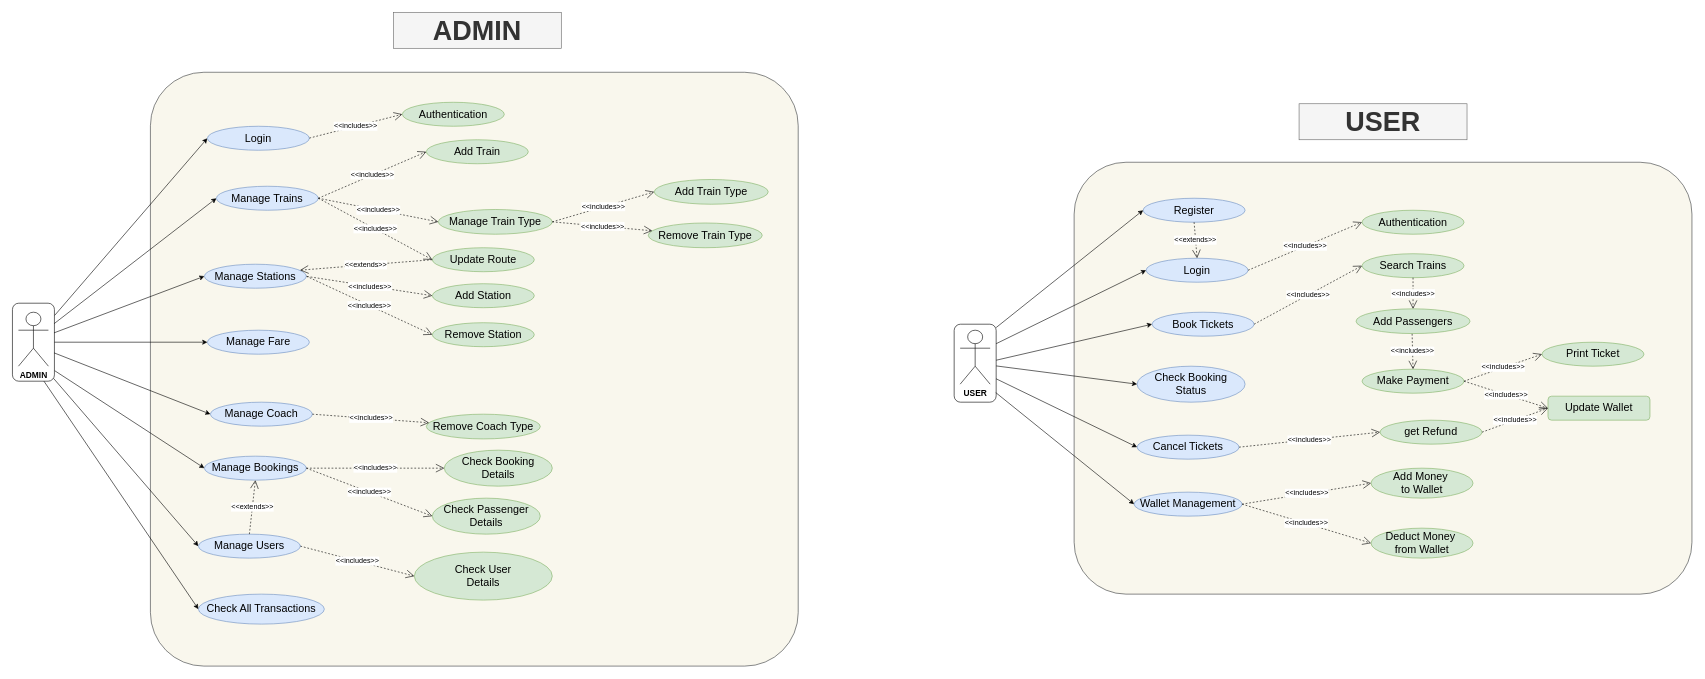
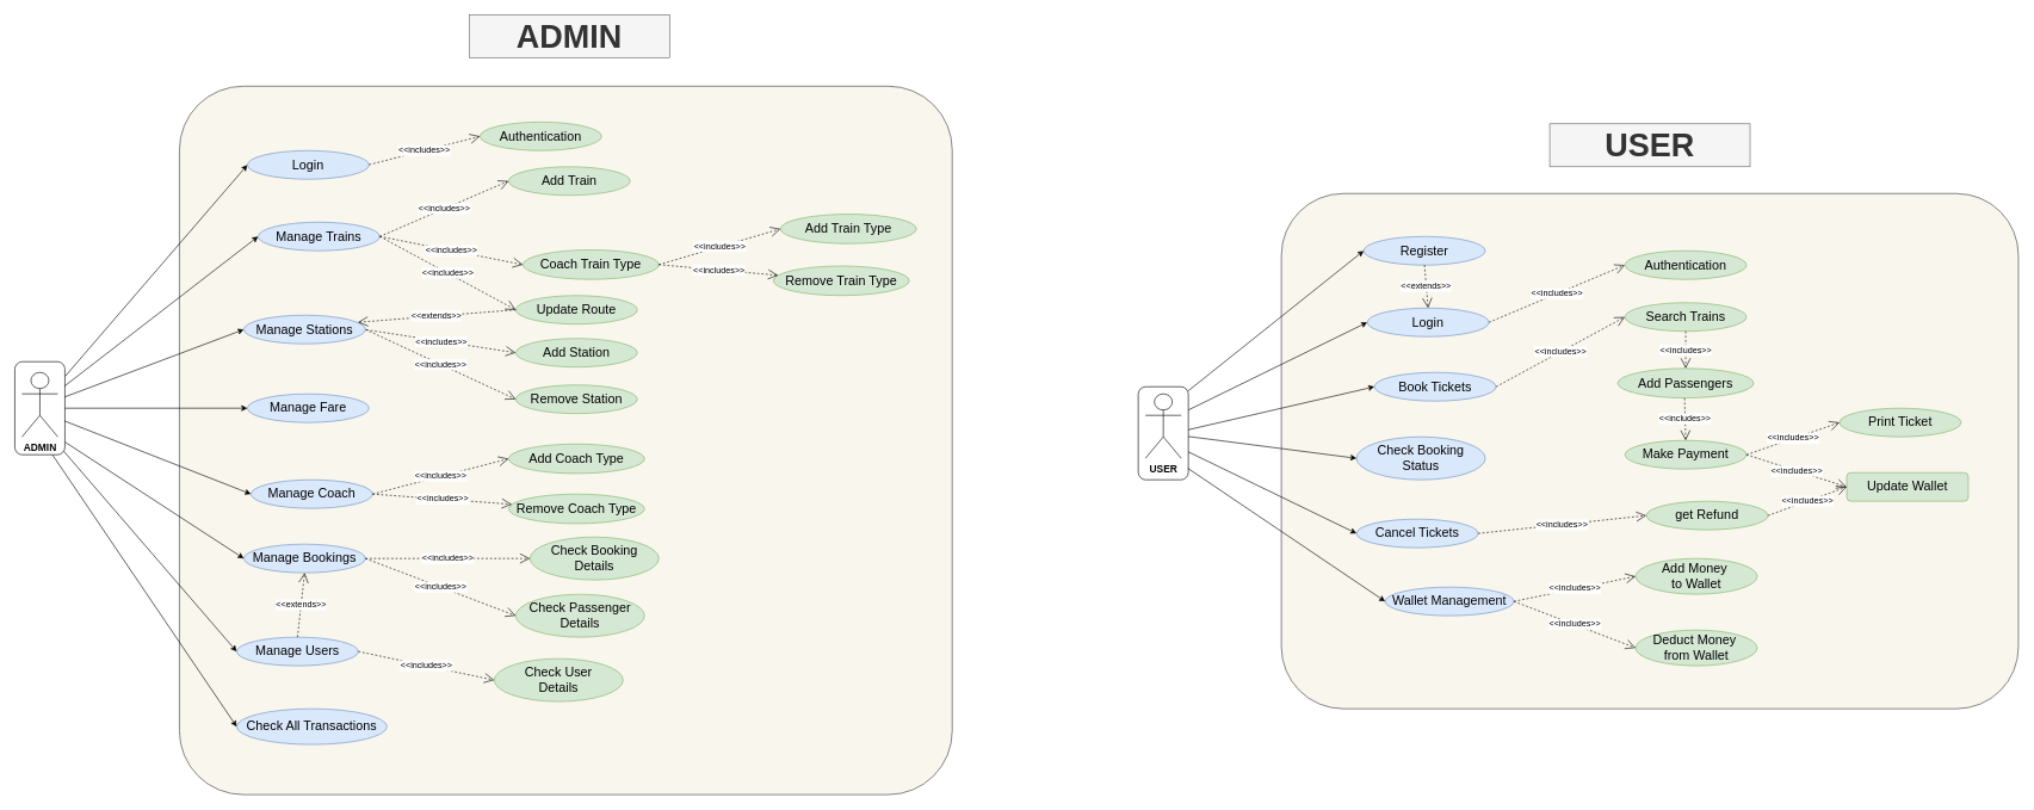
- <mxCell id="22" value="&lt;span style=&quot;font-size: 18px;&quot;&gt;Manage Train Type&lt;/span&gt;" style="ellipse;whiteSpace=wrap;html=1;fillColor=#d5e8d4;strokeColor=#82b366;" parent="2" vertex="1"><mxGeometry x="710" y="328.75" width="190" height="41.25" as="geometry" /></mxCell>
+ <mxCell id="22" value="&lt;span style=&quot;font-size: 18px;&quot;&gt;Coach Train Type&lt;/span&gt;" style="ellipse;whiteSpace=wrap;html=1;fillColor=#d5e8d4;strokeColor=#82b366;" parent="2" vertex="1"><mxGeometry x="710" y="328.75" width="190" height="41.25" as="geometry" /></mxCell>
+ <mxCell id="32" value="&lt;span style=&quot;font-size: 18px;&quot;&gt;Add Coach Type&lt;/span&gt;" style="ellipse;whiteSpace=wrap;html=1;fillColor=#d5e8d4;strokeColor=#82b366;" parent="2" vertex="1"><mxGeometry x="690" y="600" width="190" height="41.25" as="geometry" /></mxCell>
+ <mxCell id="34" value="&amp;lt;&amp;lt;includes&amp;gt;&amp;gt;" style="endArrow=open;endSize=12;dashed=1;html=1;rounded=0;fontSize=12;entryX=0;entryY=0.5;entryDx=0;entryDy=0;exitX=1;exitY=0.5;exitDx=0;exitDy=0;" parent="2" source="14" target="32" edge="1"><mxGeometry width="160" relative="1" as="geometry"><mxPoint x="480.0" y="640" as="sourcePoint" /><mxPoint x="680.0" y="672.5" as="targetPoint" /></mxGeometry></mxCell>
- <mxCell id="70" value="&lt;span style=&quot;font-size: 18px;&quot;&gt;Wallet Management&lt;/span&gt;" style="ellipse;whiteSpace=wrap;html=1;fillColor=#dae8fc;strokeColor=#6c8ebf;" parent="51" vertex="1"><mxGeometry x="300" y="647.5" width="180" height="40" as="geometry" /></mxCell>
+ <mxCell id="70" value="&lt;span style=&quot;font-size: 18px;&quot;&gt;Wallet Management&lt;/span&gt;" style="ellipse;whiteSpace=wrap;html=1;fillColor=#dae8fc;strokeColor=#6c8ebf;" parent="51" vertex="1"><mxGeometry x="345" y="647.5" width="180" height="40" as="geometry" /></mxCell>
- <mxCell id="45" value="&lt;span style=&quot;font-size: 18px;&quot;&gt;Check User&lt;br&gt;Details&lt;br&gt;&lt;/span&gt;" style="ellipse;whiteSpace=wrap;html=1;fillColor=#d5e8d4;strokeColor=#82b366;" parent="2" vertex="1"><mxGeometry x="670" y="900" width="230" height="80" as="geometry" /></mxCell>
+ <mxCell id="45" value="&lt;span style=&quot;font-size: 18px;&quot;&gt;Check User&lt;br&gt;Details&lt;br&gt;&lt;/span&gt;" style="ellipse;whiteSpace=wrap;html=1;fillColor=#d5e8d4;strokeColor=#82b366;" parent="2" vertex="1"><mxGeometry x="670" y="900" width="180" height="60" as="geometry" /></mxCell>
